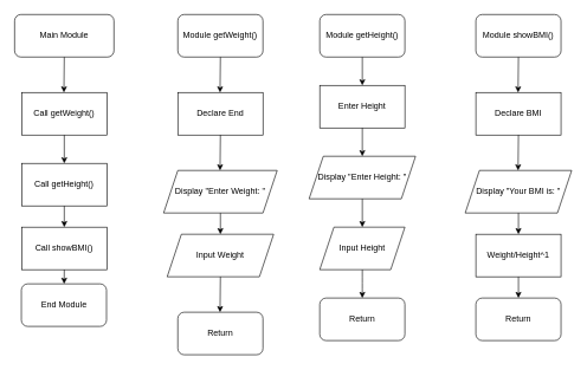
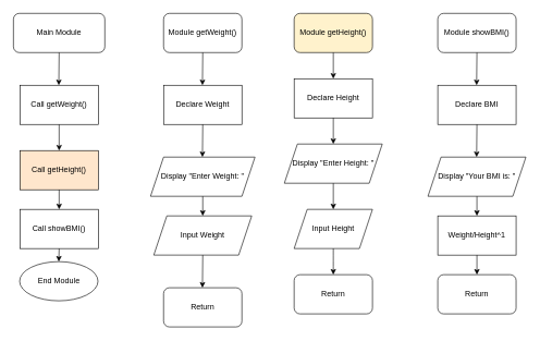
- <mxCell id="20" value="Module getHeight()" style="rounded=1;whiteSpace=wrap;html=1;" vertex="1" parent="1"><mxGeometry x="450" y="20" width="120" height="60" as="geometry" /></mxCell>
+ <mxCell id="20" value="Module getHeight()" style="rounded=1;whiteSpace=wrap;html=1;fillColor=#fff2cc;" vertex="1" parent="1"><mxGeometry x="450" y="20" width="120" height="60" as="geometry" /></mxCell>
- <mxCell id="22" value="Enter Height" style="rounded=0;whiteSpace=wrap;html=1;" vertex="1" parent="1"><mxGeometry x="450" y="120" width="120" height="60" as="geometry" /></mxCell>
+ <mxCell id="22" value="Declare Height" style="rounded=0;whiteSpace=wrap;html=1;" vertex="1" parent="1"><mxGeometry x="450" y="120" width="120" height="60" as="geometry" /></mxCell>
- <mxCell id="14" value="Declare End" style="rounded=0;whiteSpace=wrap;html=1;" vertex="1" parent="1"><mxGeometry x="250" y="130" width="120" height="60" as="geometry" /></mxCell>
+ <mxCell id="14" value="Declare Weight" style="rounded=0;whiteSpace=wrap;html=1;" vertex="1" parent="1"><mxGeometry x="250" y="130" width="120" height="60" as="geometry" /></mxCell>
- <mxCell id="6" value="Call getHeight()" style="rounded=0;whiteSpace=wrap;html=1;" vertex="1" parent="1"><mxGeometry x="30" y="230" width="120" height="60" as="geometry" /></mxCell>
+ <mxCell id="6" value="Call getHeight()" style="rounded=0;whiteSpace=wrap;html=1;fillColor=#ffe6cc;" vertex="1" parent="1"><mxGeometry x="30" y="230" width="120" height="60" as="geometry" /></mxCell>
- <mxCell id="10" value="End Module" style="rounded=1;whiteSpace=wrap;html=1;" vertex="1" parent="1"><mxGeometry x="29.5" y="400" width="120" height="60" as="geometry" /></mxCell>
+ <mxCell id="10" value="End Module" style="ellipse;whiteSpace=wrap;html=1;" vertex="1" parent="1"><mxGeometry x="29.5" y="400" width="120" height="60" as="geometry" /></mxCell>
